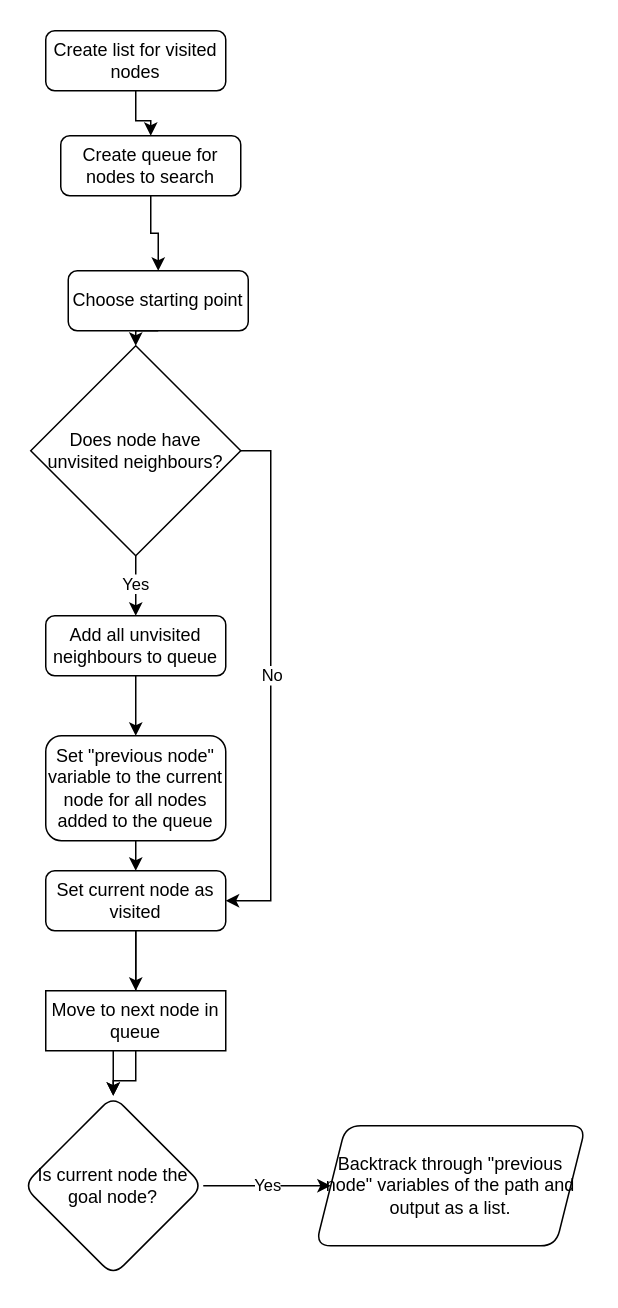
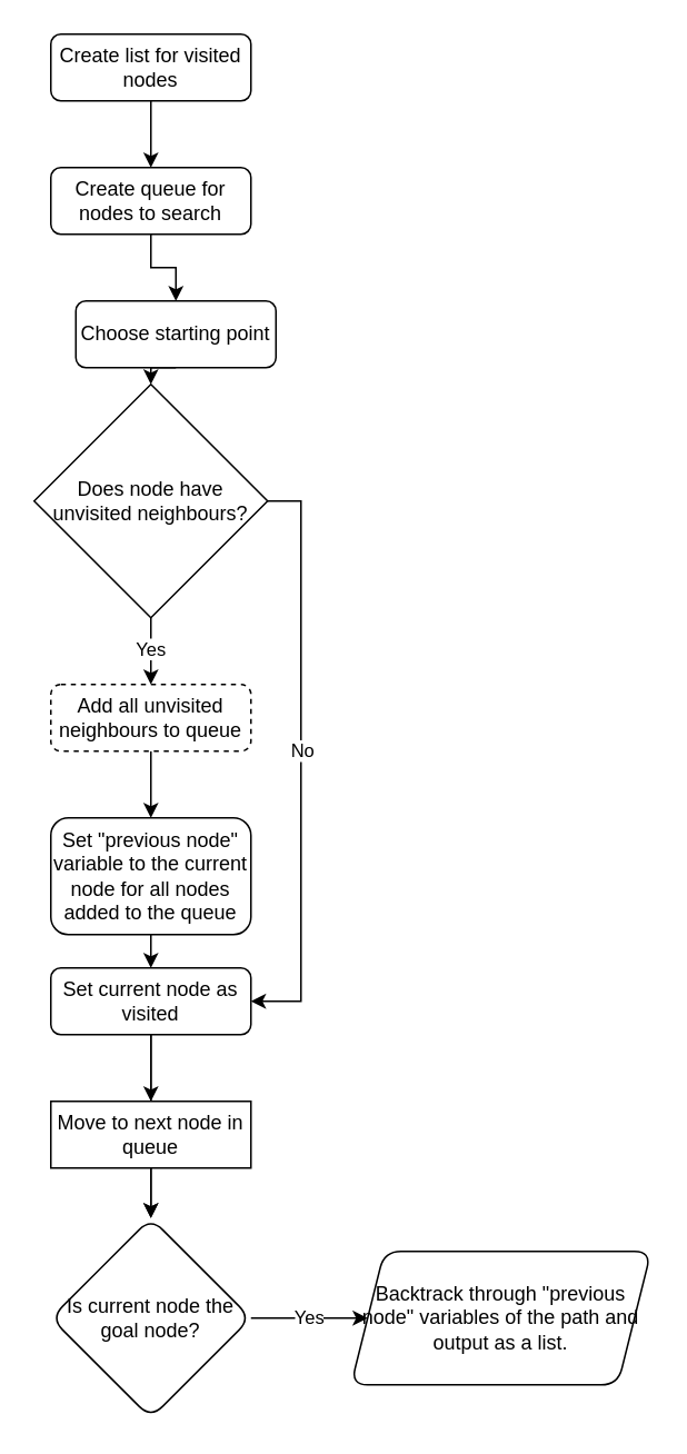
- <mxCell id="10" value="Create queue for nodes to search" style="rounded=1;whiteSpace=wrap;html=1;fontSize=12;glass=0;strokeWidth=1;shadow=0;" vertex="1" parent="1"><mxGeometry x="40" y="90" width="120" height="40" as="geometry" /></mxCell>
+ <mxCell id="10" value="Create queue for nodes to search" style="rounded=1;whiteSpace=wrap;html=1;fontSize=12;glass=0;strokeWidth=1;shadow=0;" vertex="1" parent="1"><mxGeometry x="30" y="100" width="120" height="40" as="geometry" /></mxCell>
- <mxCell id="19" value="Add all unvisited neighbours to queue" style="rounded=1;whiteSpace=wrap;html=1;fontSize=12;glass=0;strokeWidth=1;shadow=0;" vertex="1" parent="1"><mxGeometry x="30" y="410" width="120" height="40" as="geometry" /></mxCell>
+ <mxCell id="19" value="Add all unvisited neighbours to queue" style="rounded=1;whiteSpace=wrap;html=1;fontSize=12;glass=0;strokeWidth=1;shadow=0;dashed=1;" vertex="1" parent="1"><mxGeometry x="30" y="410" width="120" height="40" as="geometry" /></mxCell>
- <mxCell id="22" value="Is current node the goal node?" style="rhombus;whiteSpace=wrap;html=1;rounded=1;glass=0;strokeWidth=1;shadow=0;" vertex="1" parent="1"><mxGeometry x="15" y="730" width="120" height="120" as="geometry" /></mxCell>
+ <mxCell id="22" value="Is current node the goal node?" style="rhombus;whiteSpace=wrap;html=1;rounded=1;glass=0;strokeWidth=1;shadow=0;" vertex="1" parent="1"><mxGeometry x="30" y="730" width="120" height="120" as="geometry" /></mxCell>
